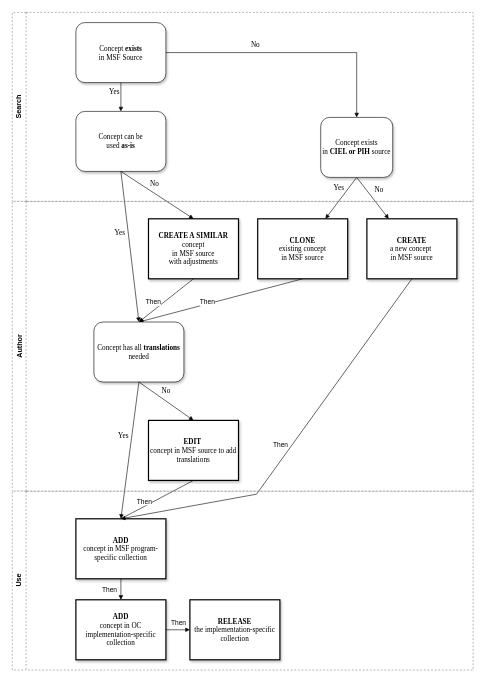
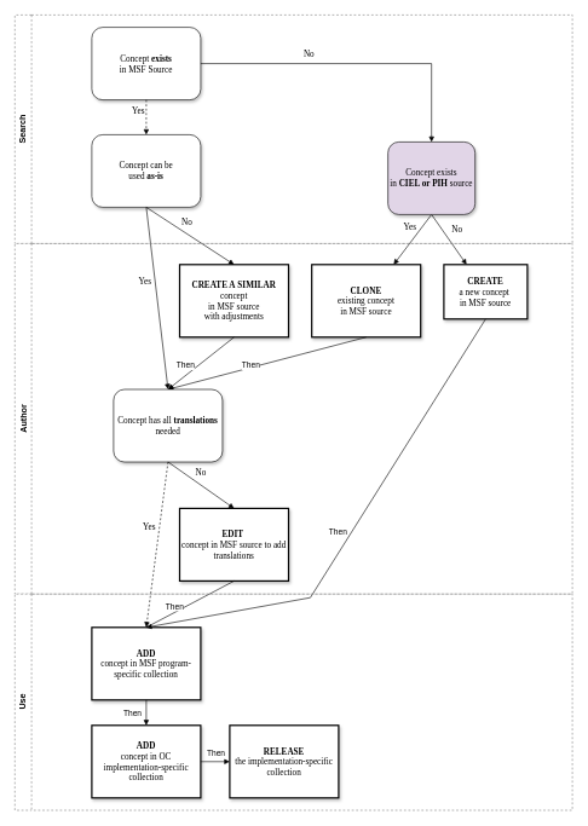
- <mxCell id="5" value="Yes" style="rounded=0;html=1;labelBackgroundColor=none;startArrow=none;startFill=0;startSize=5;endArrow=block;endFill=1;endSize=5;jettySize=auto;orthogonalLoop=1;strokeWidth=1;fontFamily=Verdana;fontSize=12" parent="1" source="2" target="3" edge="1"><mxGeometry x="-0.359" y="-11" relative="1" as="geometry"><mxPoint as="offset" /></mxGeometry></mxCell>
+ <mxCell id="5" value="Yes" style="rounded=0;html=1;labelBackgroundColor=none;startArrow=none;startFill=0;startSize=5;endArrow=block;endFill=1;endSize=5;jettySize=auto;orthogonalLoop=1;strokeWidth=1;fontFamily=Verdana;fontSize=12;dashed=1;" parent="1" source="2" target="3" edge="1"><mxGeometry x="-0.359" y="-11" relative="1" as="geometry"><mxPoint as="offset" /></mxGeometry></mxCell>
- <mxCell id="30" value="Concept exists &lt;br&gt;in &lt;b&gt;CIEL or PIH&lt;/b&gt; source" style="whiteSpace=wrap;html=1;rounded=1;shadow=1;labelBackgroundColor=none;strokeWidth=1;fontFamily=Verdana;fontSize=12;align=center;" parent="29" vertex="1"><mxGeometry x="514" y="175" width="120" height="100" as="geometry" /></mxCell>
+ <mxCell id="30" value="Concept exists &lt;br&gt;in &lt;b&gt;CIEL or PIH&lt;/b&gt; source" style="whiteSpace=wrap;html=1;rounded=1;shadow=1;labelBackgroundColor=none;strokeWidth=1;fontFamily=Verdana;fontSize=12;align=center;fillColor=#e1d5e7;" parent="29" vertex="1"><mxGeometry x="514" y="175" width="120" height="100" as="geometry" /></mxCell>
- <mxCell id="9" value="&lt;b&gt;CREATE&lt;/b&gt; &lt;br&gt;a new concept&amp;nbsp;&lt;div&gt;in MSF source&lt;/div&gt;" style="whiteSpace=wrap;html=1;rounded=0;shadow=1;labelBackgroundColor=none;strokeWidth=2;fontFamily=Verdana;fontSize=12;align=center;" parent="1" vertex="1"><mxGeometry x="611" y="364" width="150" height="100" as="geometry" /></mxCell>
+ <mxCell id="9" value="&lt;b&gt;CREATE&lt;/b&gt; &lt;br&gt;a new concept&amp;nbsp;&lt;div&gt;in MSF source&lt;/div&gt;" style="whiteSpace=wrap;html=1;rounded=0;shadow=1;labelBackgroundColor=none;strokeWidth=2;fontFamily=Verdana;fontSize=12;align=center;" parent="1" vertex="1"><mxGeometry x="611" y="364" width="115" height="75" as="geometry" /></mxCell>
- <mxCell id="26" value="Yes" style="rounded=0;html=1;labelBackgroundColor=none;startArrow=none;startFill=0;startSize=5;endArrow=block;endFill=1;endSize=5;jettySize=auto;orthogonalLoop=1;strokeWidth=1;fontFamily=Verdana;fontSize=12;entryX=0.5;entryY=0;entryDx=0;entryDy=0;exitX=0.5;exitY=1;exitDx=0;exitDy=0;" edge="1" parent="1" source="24" target="13"><mxGeometry x="-0.2" y="-14" relative="1" as="geometry"><mxPoint as="offset" /><mxPoint x="211" y="255" as="sourcePoint" /><mxPoint x="211" y="506" as="targetPoint" /></mxGeometry></mxCell>
+ <mxCell id="26" value="Yes" style="rounded=0;html=1;labelBackgroundColor=none;startArrow=none;startFill=0;startSize=5;endArrow=block;endFill=1;endSize=5;jettySize=auto;orthogonalLoop=1;strokeWidth=1;fontFamily=Verdana;fontSize=12;entryX=0.5;entryY=0;entryDx=0;entryDy=0;exitX=0.5;exitY=1;exitDx=0;exitDy=0;dashed=1;" edge="1" parent="1" source="24" target="13"><mxGeometry x="-0.2" y="-14" relative="1" as="geometry"><mxPoint as="offset" /><mxPoint x="211" y="255" as="sourcePoint" /><mxPoint x="211" y="506" as="targetPoint" /></mxGeometry></mxCell>
